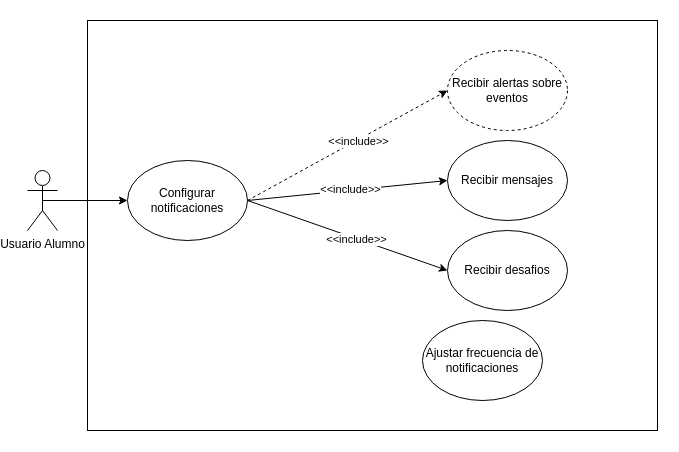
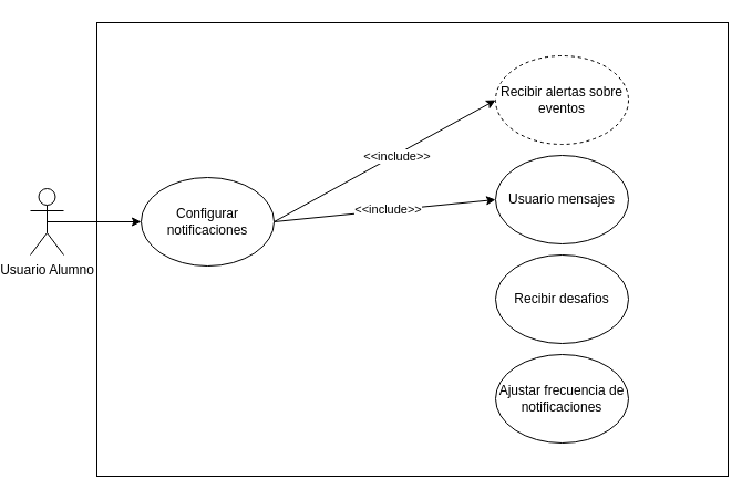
- <mxCell id="5" style="rounded=0;orthogonalLoop=1;jettySize=auto;html=1;exitX=1;exitY=0.5;exitDx=0;exitDy=0;entryX=0;entryY=0.5;entryDx=0;entryDy=0;dashed=1;" edge="1" parent="1" source="11" target="12"><mxGeometry relative="1" as="geometry" /></mxCell>
+ <mxCell id="5" style="rounded=0;orthogonalLoop=1;jettySize=auto;html=1;exitX=1;exitY=0.5;exitDx=0;exitDy=0;entryX=0;entryY=0.5;entryDx=0;entryDy=0;" edge="1" parent="1" source="11" target="12"><mxGeometry relative="1" as="geometry" /></mxCell>
- <mxCell id="13" value="Recibir mensajes" style="ellipse;whiteSpace=wrap;html=1;" vertex="1" parent="1"><mxGeometry x="440" y="140" width="120" height="80" as="geometry" /></mxCell>
+ <mxCell id="13" value="Usuario mensajes" style="ellipse;whiteSpace=wrap;html=1;" vertex="1" parent="1"><mxGeometry x="440" y="140" width="120" height="80" as="geometry" /></mxCell>
- <mxCell id="9" style="edgeStyle=none;rounded=0;orthogonalLoop=1;jettySize=auto;html=1;exitX=1;exitY=0.5;exitDx=0;exitDy=0;entryX=0;entryY=0.5;entryDx=0;entryDy=0;" edge="1" parent="1" source="11" target="14"><mxGeometry relative="1" as="geometry" /></mxCell>
- <mxCell id="10" value="&amp;lt;&amp;lt;include&amp;gt;&amp;gt;" style="edgeLabel;html=1;align=center;verticalAlign=middle;resizable=0;points=[];" connectable="0" vertex="1" parent="9"><mxGeometry x="0.084" y="-1" relative="1" as="geometry"><mxPoint as="offset" /></mxGeometry></mxCell>
- <mxCell id="15" value="Ajustar frecuencia de notificaciones" style="ellipse;whiteSpace=wrap;html=1;" vertex="1" parent="1"><mxGeometry x="415" y="320" width="120" height="80" as="geometry" /></mxCell>
+ <mxCell id="15" value="Ajustar frecuencia de notificaciones" style="ellipse;whiteSpace=wrap;html=1;" vertex="1" parent="1"><mxGeometry x="440" y="320" width="120" height="80" as="geometry" /></mxCell>
